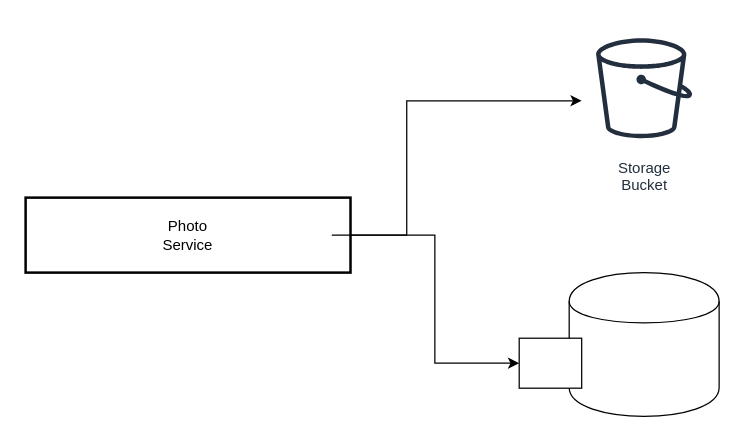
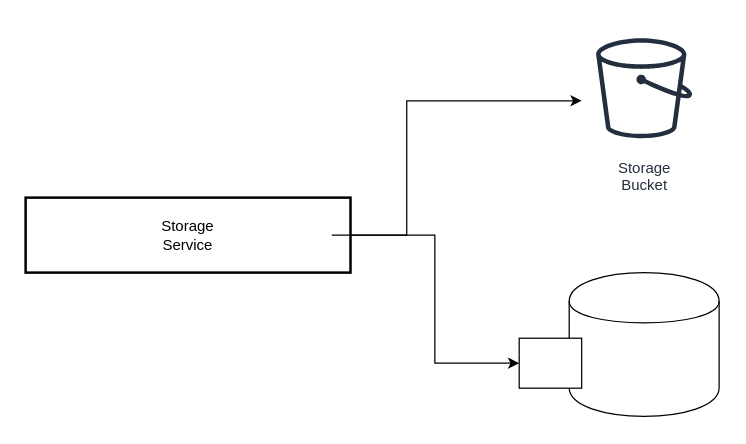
- <mxCell id="3" value="Photo&lt;br&gt;Service" style="rounded=0;whiteSpace=wrap;html=1;strokeWidth=2;" vertex="1" parent="1"><mxGeometry x="20" y="157.5" width="260" height="60" as="geometry" /></mxCell>
+ <mxCell id="3" value="Storage&lt;br&gt;Service" style="rounded=0;whiteSpace=wrap;html=1;strokeWidth=2;" vertex="1" parent="1"><mxGeometry x="20" y="157.5" width="260" height="60" as="geometry" /></mxCell>
